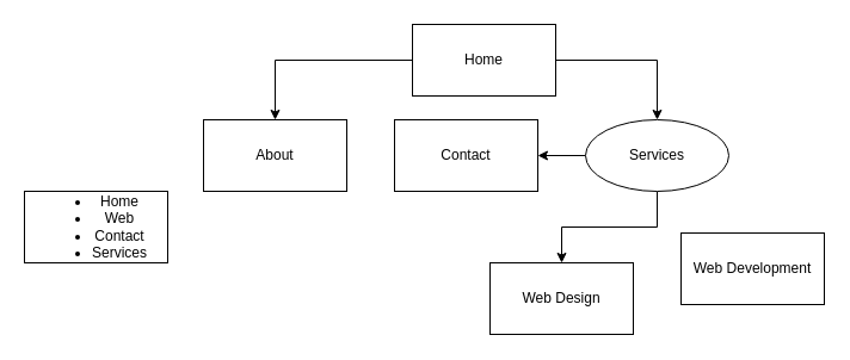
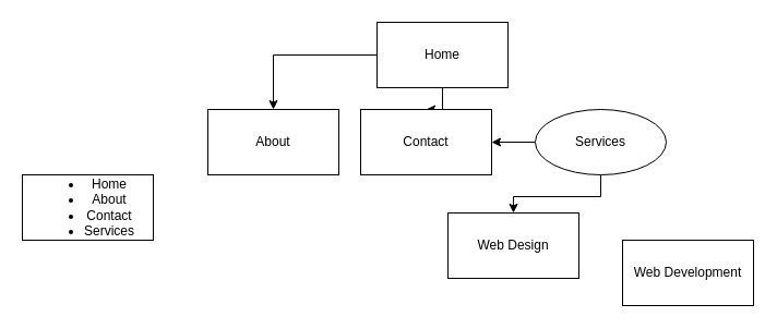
- <mxCell id="5" value="" style="edgeStyle=orthogonalEdgeStyle;rounded=0;orthogonalLoop=1;jettySize=auto;html=1;" edge="1" parent="1" source="6" target="11"><mxGeometry relative="1" as="geometry" /></mxCell>
+ <mxCell id="3" value="" style="edgeStyle=orthogonalEdgeStyle;rounded=0;orthogonalLoop=1;jettySize=auto;html=1;" edge="1" parent="1" source="6" target="7"><mxGeometry relative="1" as="geometry" /></mxCell>
- <mxCell id="8" value="About" style="whiteSpace=wrap;html=1;rounded=0;" vertex="1" parent="1"><mxGeometry x="170" y="100" width="120" height="60" as="geometry" /></mxCell>
+ <mxCell id="8" value="About" style="whiteSpace=wrap;html=1;rounded=0;" vertex="1" parent="1"><mxGeometry x="190" y="100" width="120" height="60" as="geometry" /></mxCell>
- <mxCell id="2" value="&lt;ul&gt;&lt;li&gt;Home&lt;/li&gt;&lt;li&gt;Web&lt;/li&gt;&lt;li&gt;Contact&lt;/li&gt;&lt;li&gt;Services&lt;/li&gt;&lt;/ul&gt;" style="rounded=0;whiteSpace=wrap;html=1;" vertex="1" parent="1"><mxGeometry x="20" y="160" width="120" height="60" as="geometry" /></mxCell>
+ <mxCell id="2" value="&lt;ul&gt;&lt;li&gt;Home&lt;/li&gt;&lt;li&gt;About&lt;/li&gt;&lt;li&gt;Contact&lt;/li&gt;&lt;li&gt;Services&lt;/li&gt;&lt;/ul&gt;" style="rounded=0;whiteSpace=wrap;html=1;" vertex="1" parent="1"><mxGeometry x="20" y="160" width="120" height="60" as="geometry" /></mxCell>
- <mxCell id="12" value="Web Development" style="rounded=0;whiteSpace=wrap;html=1;" vertex="1" parent="1"><mxGeometry x="570" y="195" width="120" height="60" as="geometry" /></mxCell>
+ <mxCell id="12" value="Web Development" style="rounded=0;whiteSpace=wrap;html=1;" vertex="1" parent="1"><mxGeometry x="570" y="220" width="120" height="60" as="geometry" /></mxCell>
- <mxCell id="13" value="Web Design" style="rounded=0;whiteSpace=wrap;html=1;" vertex="1" parent="1"><mxGeometry x="410" y="220" width="120" height="60" as="geometry" /></mxCell>
+ <mxCell id="13" value="Web Design" style="rounded=0;whiteSpace=wrap;html=1;" vertex="1" parent="1"><mxGeometry x="410" y="195" width="120" height="60" as="geometry" /></mxCell>
